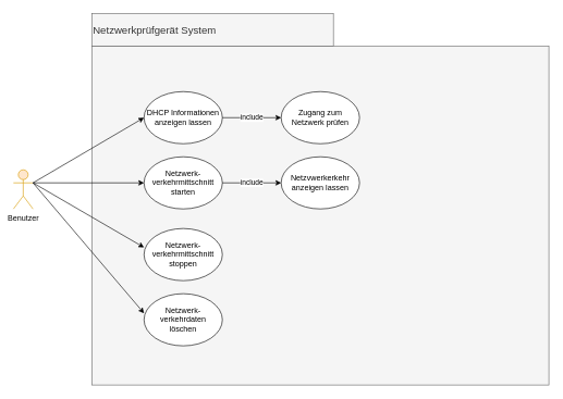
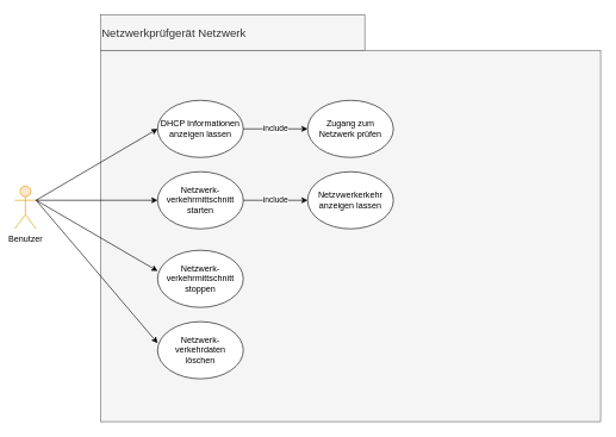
- <mxCell id="16" value="Netzwerkprüfgerät System" style="rounded=0;whiteSpace=wrap;html=1;align=left;fontSize=16;fillColor=#f5f5f5;fontColor=#333333;strokeColor=#666666;" parent="1" vertex="1"><mxGeometry x="140" y="20" width="370" height="50" as="geometry" /></mxCell>
+ <mxCell id="16" value="Netzwerkprüfgerät Netzwerk" style="rounded=0;whiteSpace=wrap;html=1;align=left;fontSize=16;fillColor=#f5f5f5;fontColor=#333333;strokeColor=#666666;" parent="1" vertex="1"><mxGeometry x="140" y="20" width="370" height="50" as="geometry" /></mxCell>
